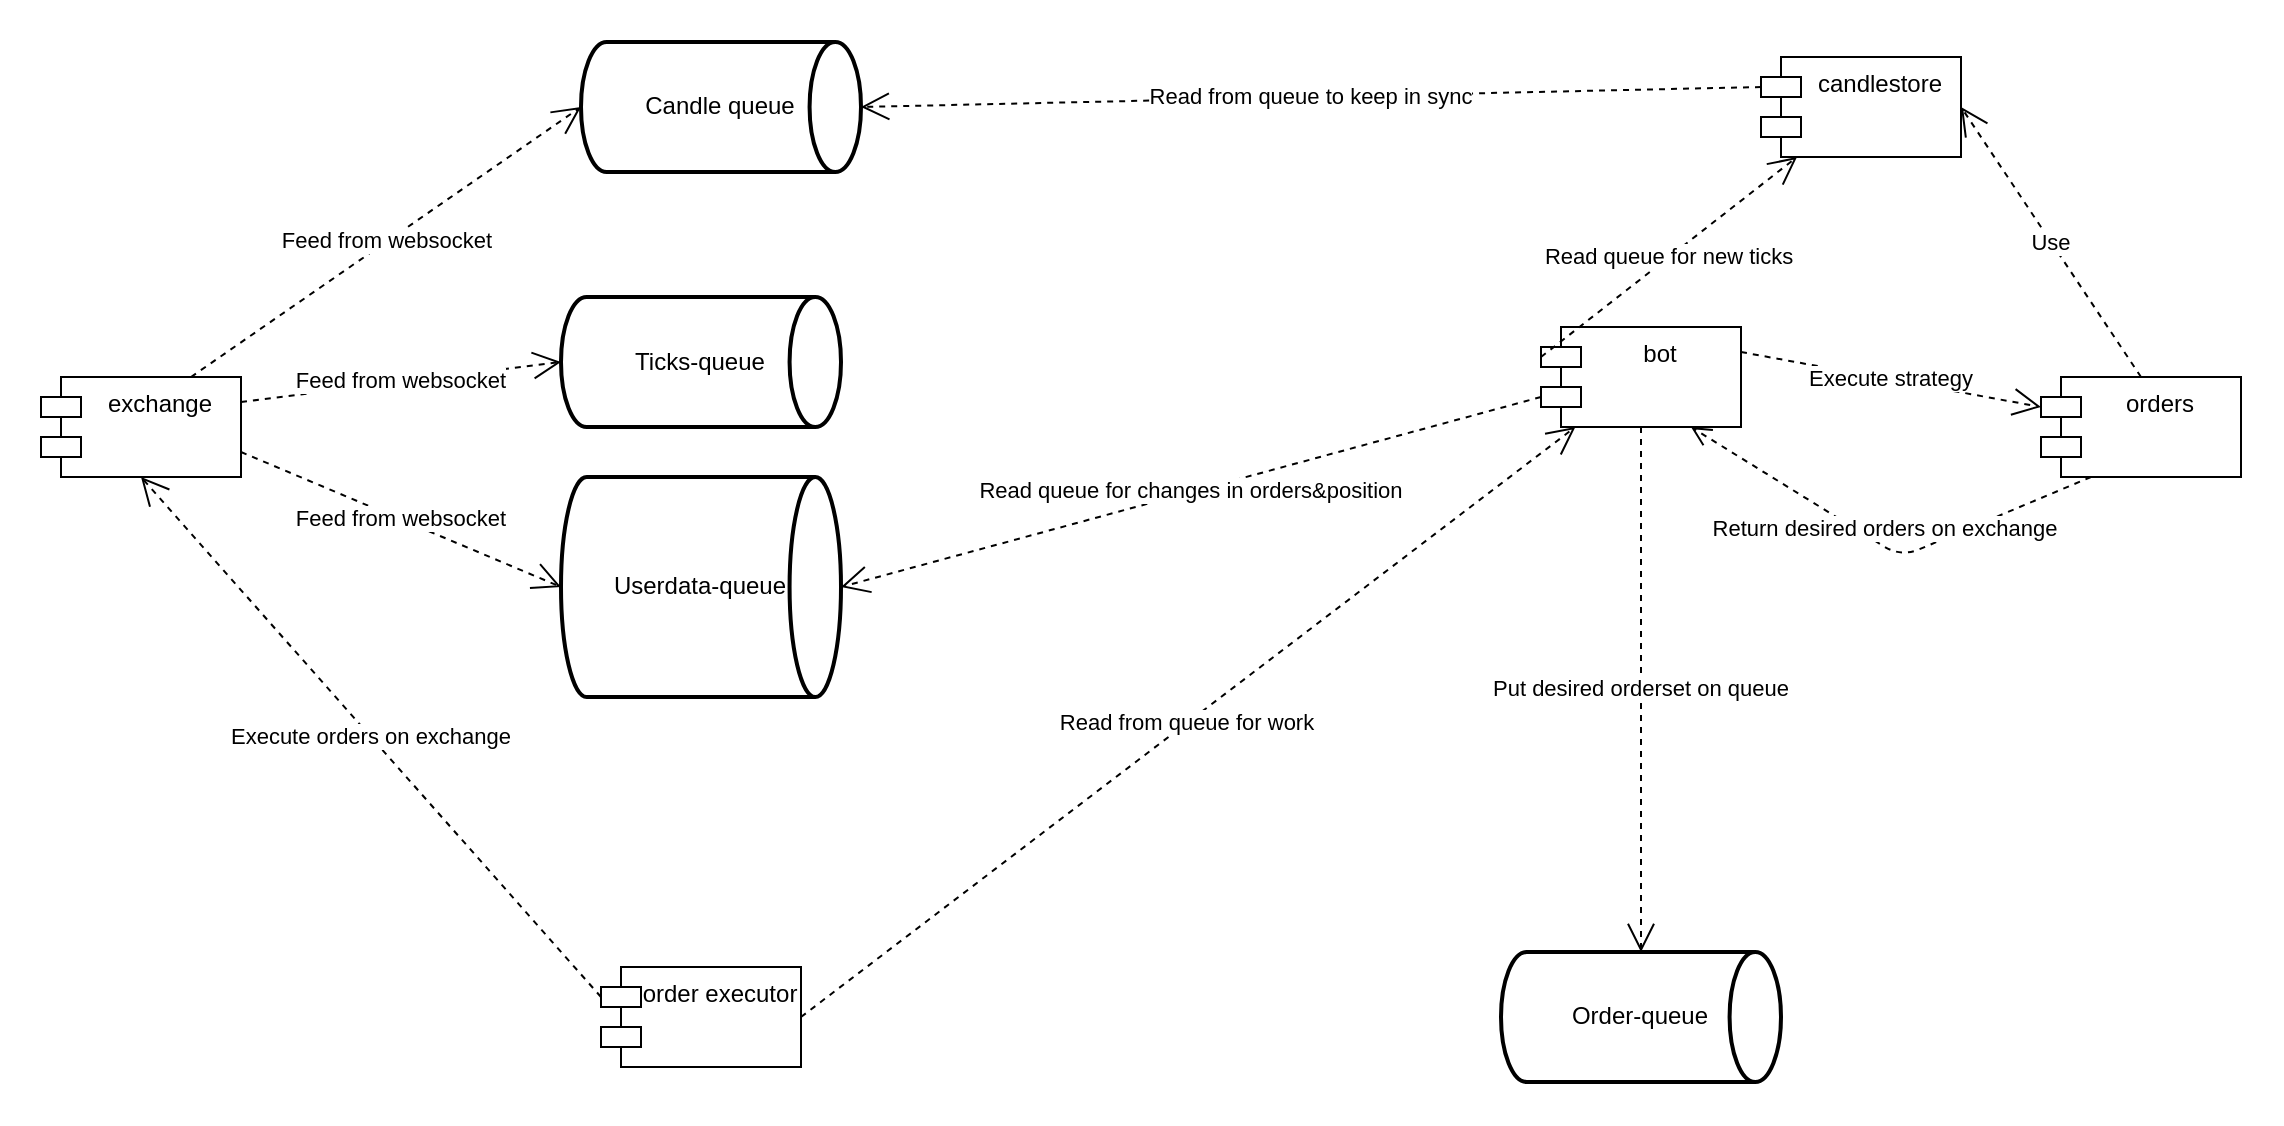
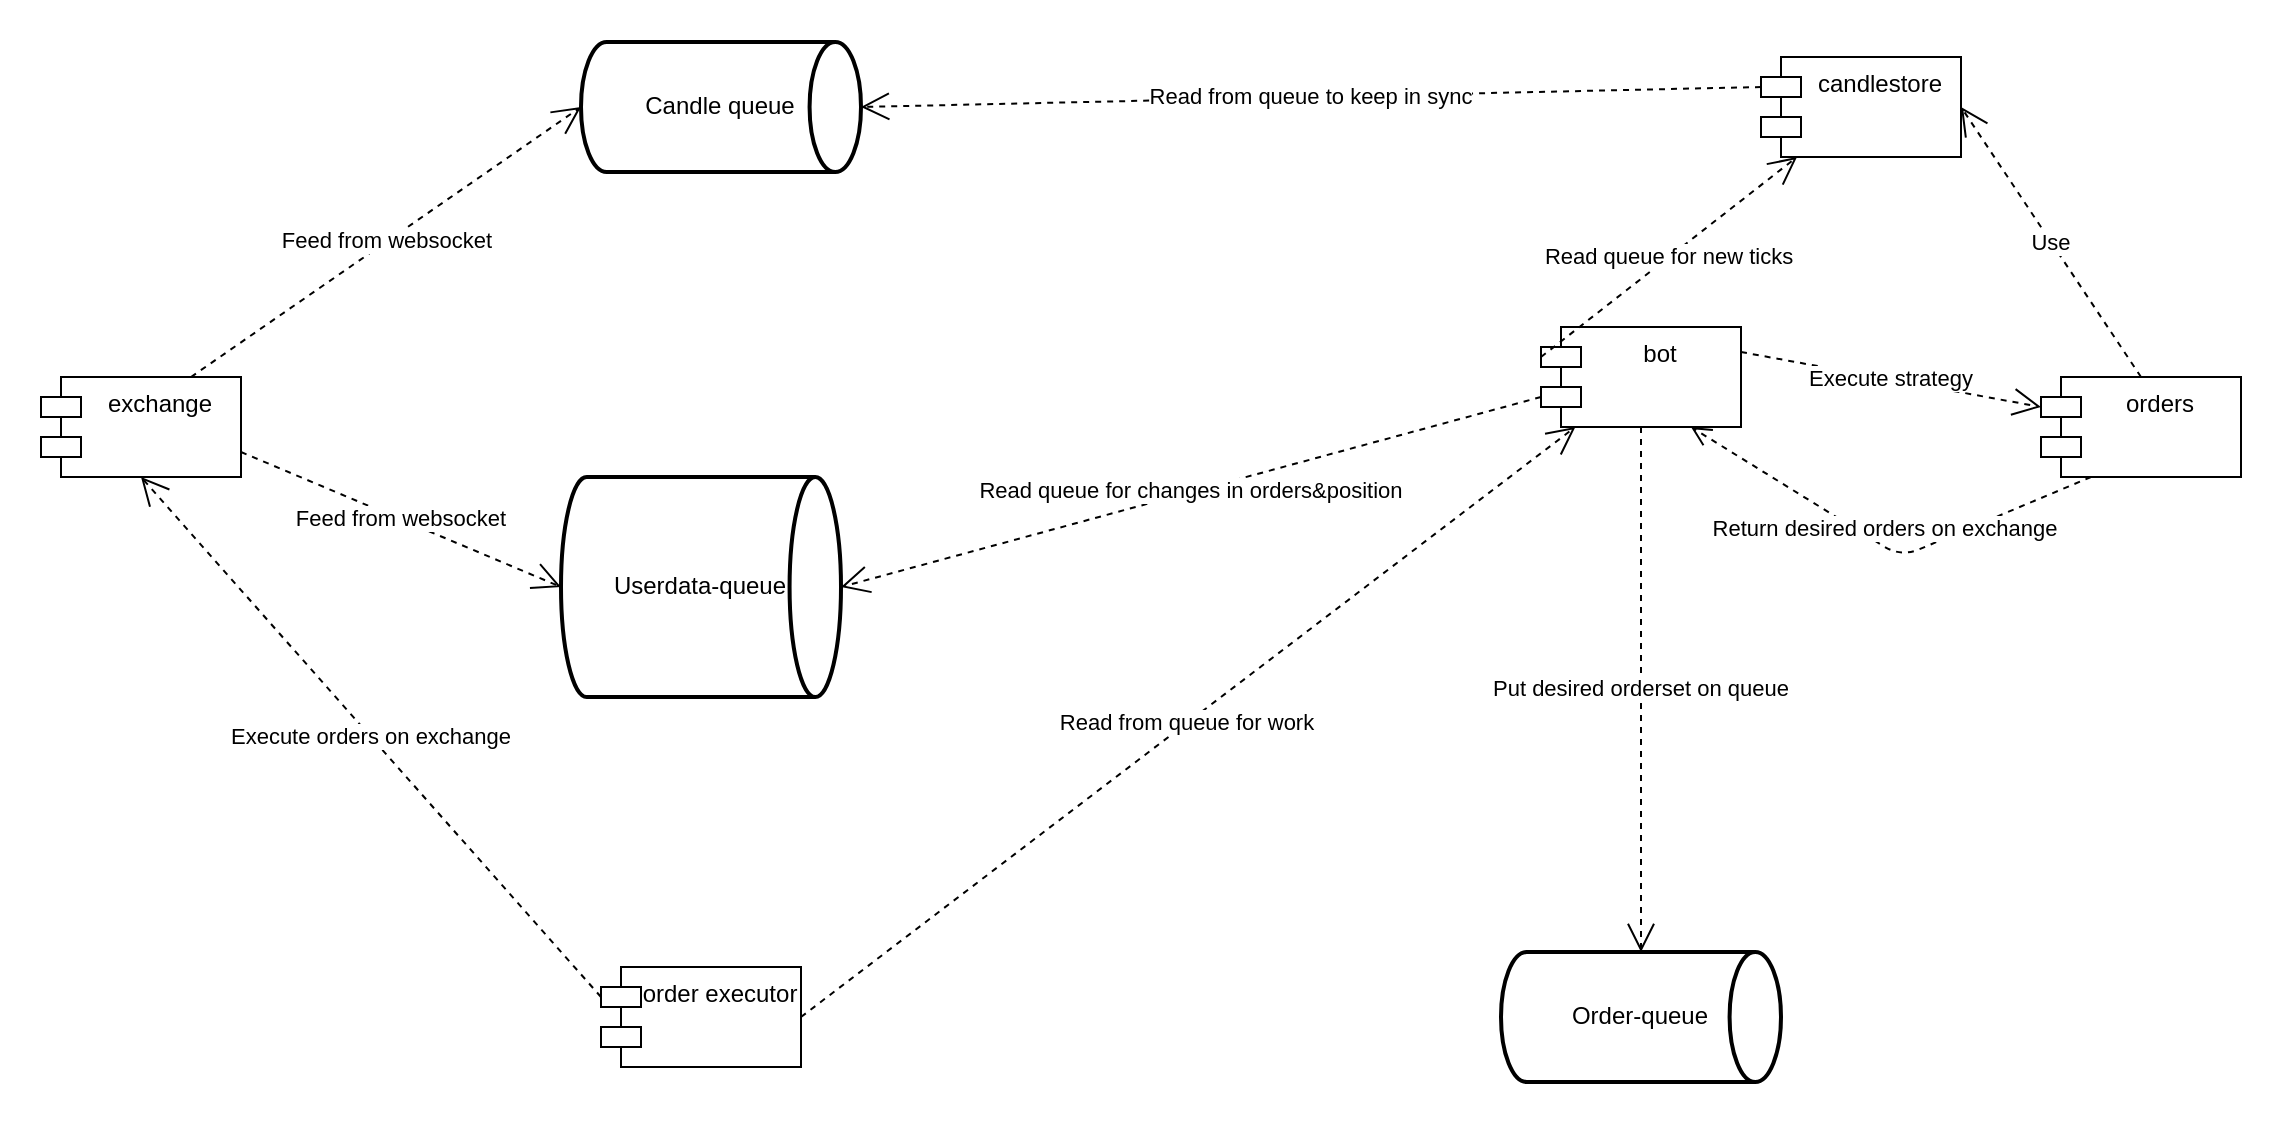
- <mxCell id="6" value="Ticks-queue" style="strokeWidth=2;html=1;shape=mxgraph.flowchart.direct_data;whiteSpace=wrap;" vertex="1" parent="1"><mxGeometry x="280" y="148" width="140" height="65" as="geometry" /></mxCell>
- <mxCell id="14" value="Feed from websocket" style="endArrow=open;endSize=12;dashed=1;html=1;entryX=0;entryY=0.5;entryDx=0;entryDy=0;entryPerimeter=0;exitX=1;exitY=0.25;exitDx=0;exitDy=0;" edge="1" parent="1" source="2" target="6"><mxGeometry width="160" relative="1" as="geometry"><mxPoint x="200" y="198" as="sourcePoint" /><mxPoint x="400" y="70.5" as="targetPoint" /></mxGeometry></mxCell>
